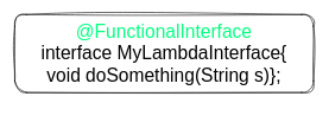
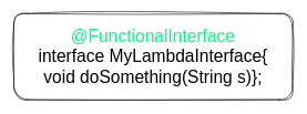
- <mxCell id="2" value="&lt;div&gt;&lt;font style=&quot;font-size: 26px; color: rgb(0, 255, 128);&quot;&gt;@FunctionalInterface&lt;/font&gt;&lt;/div&gt;&lt;font style=&quot;font-size: 26px;&quot;&gt;interface MyLambdaInterface{&lt;/font&gt;&lt;div&gt;&lt;font style=&quot;font-size: 26px;&quot;&gt;void doSomething(String s)};&lt;/font&gt;&lt;/div&gt;" style="rounded=1;whiteSpace=wrap;html=1;sketch=1;curveFitting=1;jiggle=2;align=center;textDirection=ltr;" vertex="1" parent="1"><mxGeometry x="20" y="20" width="420" height="110" as="geometry" /></mxCell>
+ <mxCell id="2" value="&lt;div&gt;&lt;font style=&quot;font-size: 26px; color: rgb(0, 255, 128);&quot;&gt;@FunctionalInterface&lt;/font&gt;&lt;/div&gt;&lt;font style=&quot;font-size: 26px;&quot;&gt;interface MyLambdaInterface{&lt;/font&gt;&lt;div&gt;&lt;font style=&quot;font-size: 26px;&quot;&gt;void doSomething(String s)};&lt;/font&gt;&lt;/div&gt;" style="rounded=1;whiteSpace=wrap;html=1;sketch=1;curveFitting=1;jiggle=2;align=center;textDirection=ltr;" vertex="1" parent="1"><mxGeometry x="20" y="20" width="420" height="130" as="geometry" /></mxCell>
